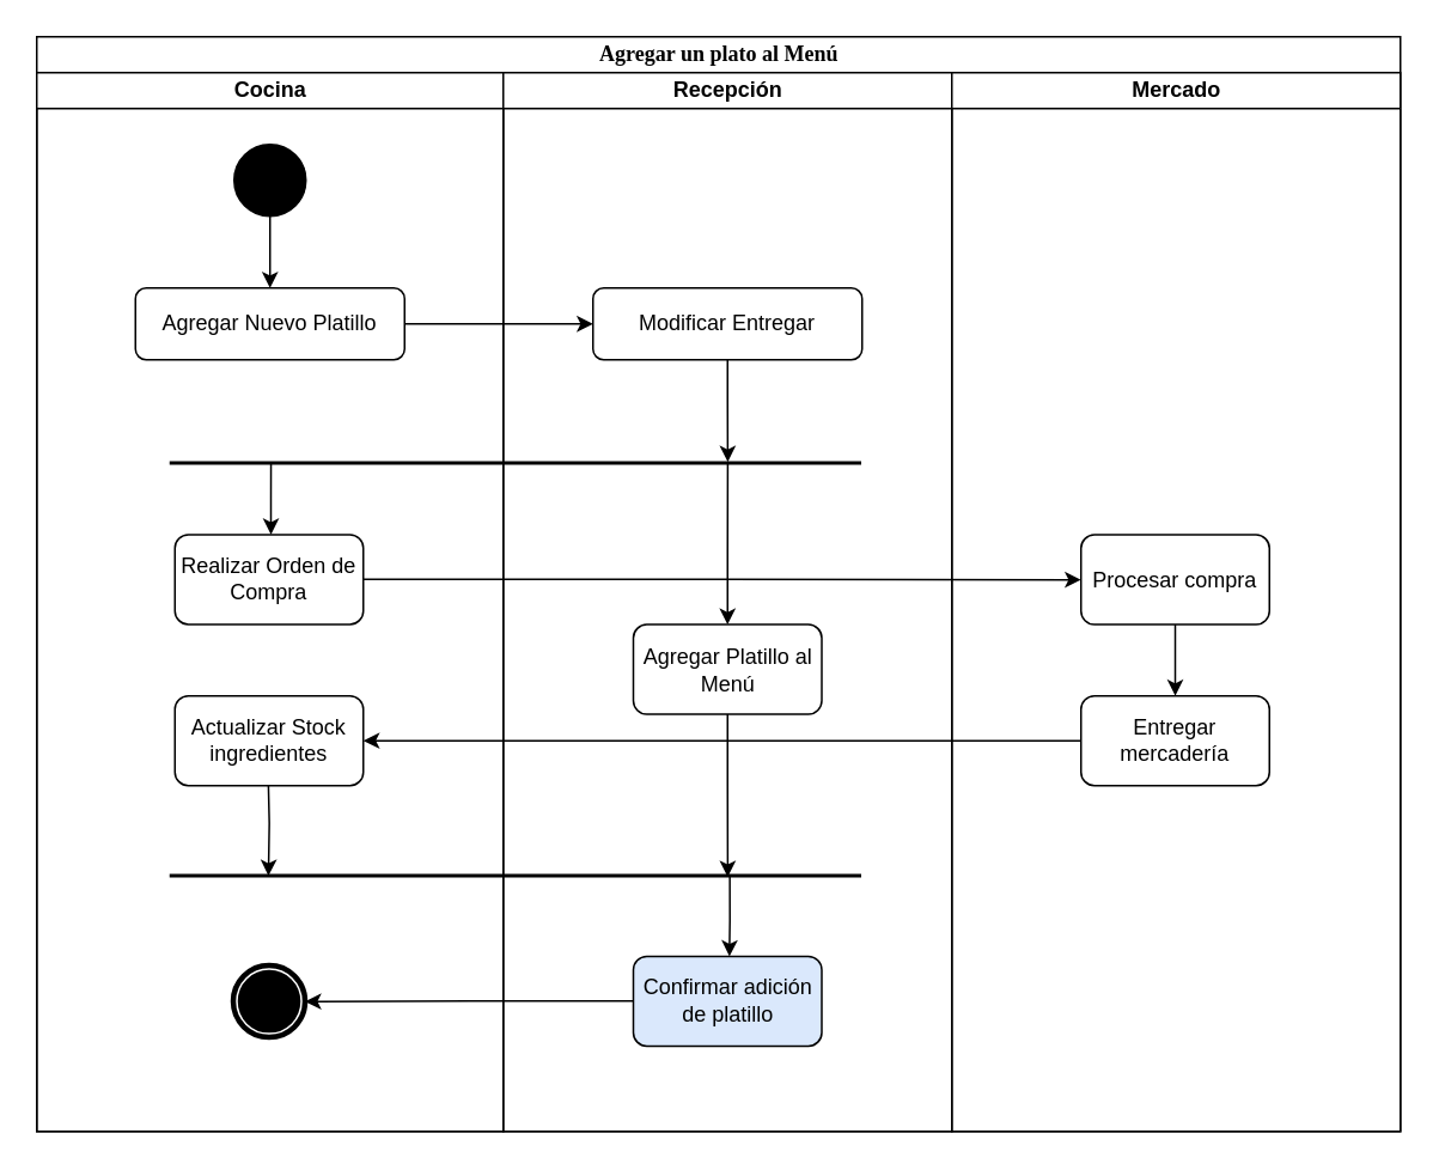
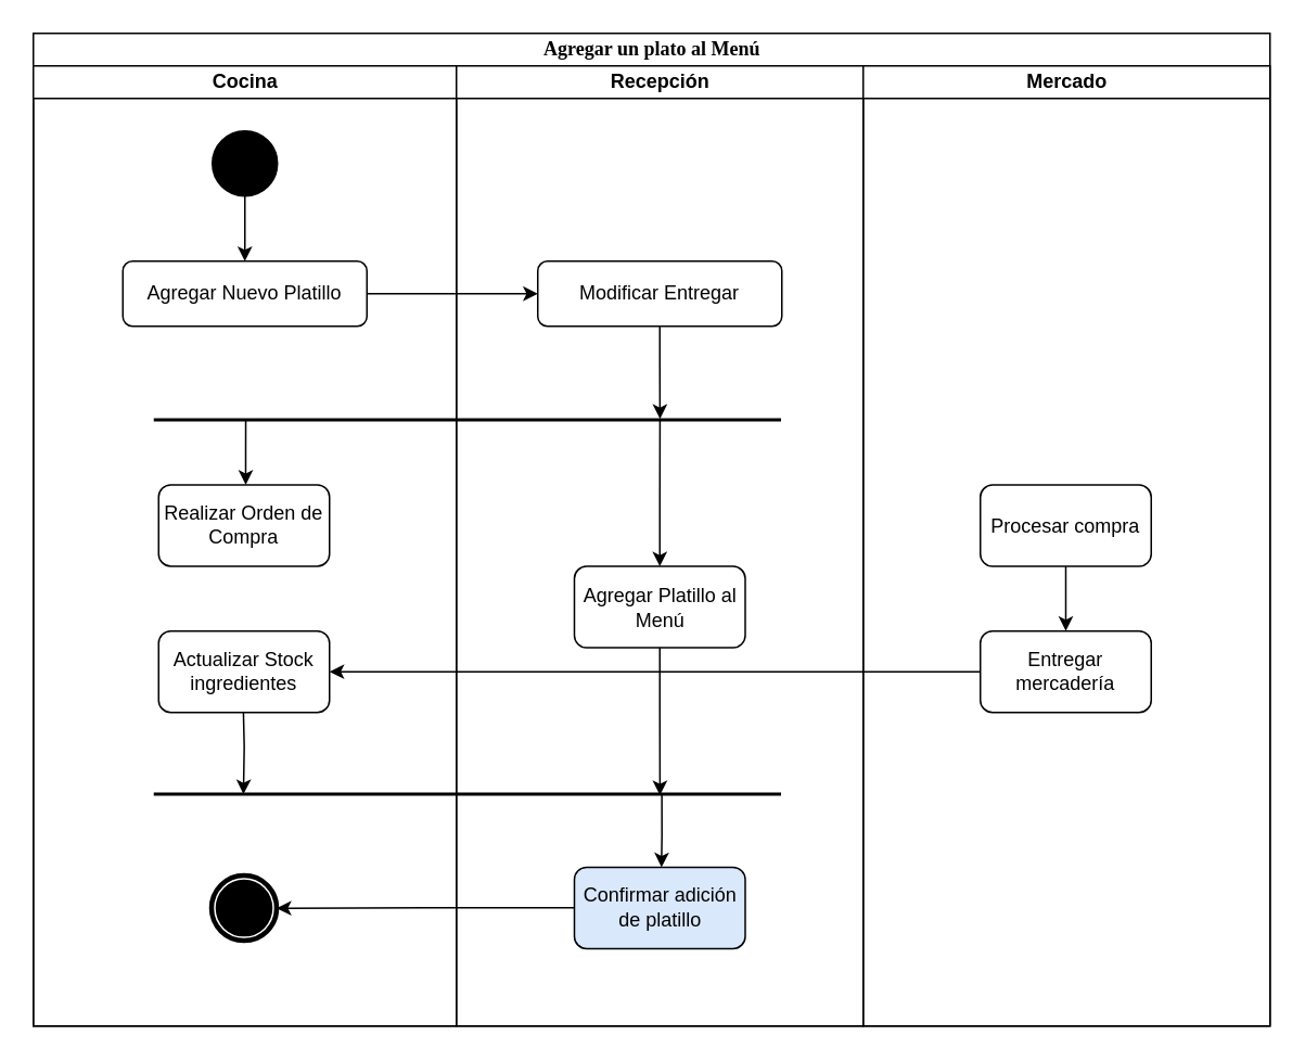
- <mxCell id="23" style="edgeStyle=orthogonalEdgeStyle;rounded=0;orthogonalLoop=1;jettySize=auto;html=1;startArrow=none;startFill=0;endArrow=classic;endFill=1;" edge="1" parent="2" source="10" target="27"><mxGeometry relative="1" as="geometry" /></mxCell>
